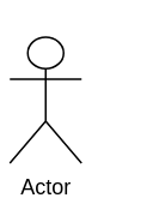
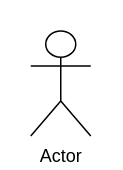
- <mxCell id="2" value="Actor" style="shape=umlActor;verticalLabelPosition=bottom;verticalAlign=top;html=1;" vertex="1" parent="1"><mxGeometry x="5" y="20" width="40" height="70" as="geometry" /></mxCell>
+ <mxCell id="2" value="Actor" style="shape=umlActor;verticalLabelPosition=bottom;verticalAlign=top;html=1;" vertex="1" parent="1"><mxGeometry x="20" y="20" width="40" height="70" as="geometry" /></mxCell>
